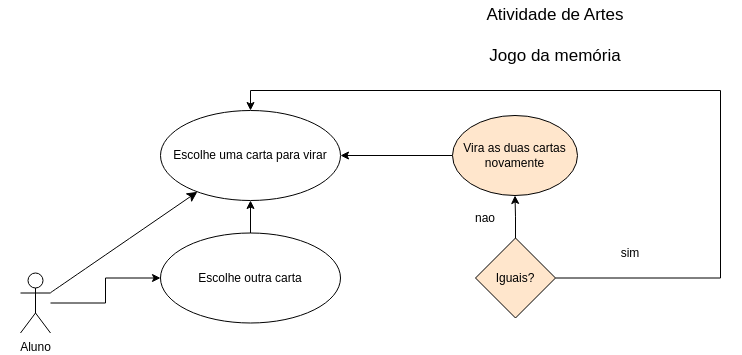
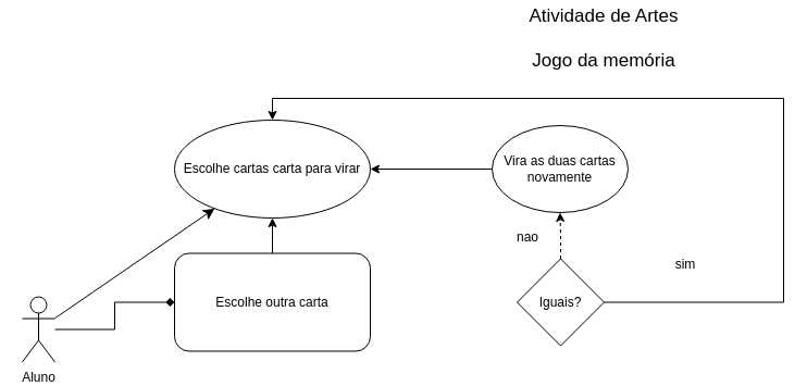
- <mxCell id="5" value="Escolhe uma carta para virar" style="ellipse;whiteSpace=wrap;html=1;" vertex="1" parent="1"><mxGeometry x="160" y="110" width="180" height="90" as="geometry" /></mxCell>
+ <mxCell id="5" value="Escolhe cartas carta para virar" style="ellipse;whiteSpace=wrap;html=1;" vertex="1" parent="1"><mxGeometry x="160" y="110" width="180" height="90" as="geometry" /></mxCell>
- <mxCell id="13" value="Vira as duas cartas novamente" style="ellipse;whiteSpace=wrap;html=1;fillColor=#ffe6cc;" vertex="1" parent="1"><mxGeometry x="452" y="115" width="125" height="80" as="geometry" /></mxCell>
+ <mxCell id="13" value="Vira as duas cartas novamente" style="ellipse;whiteSpace=wrap;html=1;" vertex="1" parent="1"><mxGeometry x="452" y="115" width="125" height="80" as="geometry" /></mxCell>
- <mxCell id="9" style="edgeStyle=orthogonalEdgeStyle;rounded=0;orthogonalLoop=1;jettySize=auto;html=1;entryX=0.5;entryY=1;entryDx=0;entryDy=0;" edge="1" parent="1" source="11" target="13"><mxGeometry relative="1" as="geometry" /></mxCell>
+ <mxCell id="9" style="edgeStyle=orthogonalEdgeStyle;rounded=0;orthogonalLoop=1;jettySize=auto;html=1;entryX=0.5;entryY=1;entryDx=0;entryDy=0;dashed=1;" edge="1" parent="1" source="11" target="13"><mxGeometry relative="1" as="geometry" /></mxCell>
- <mxCell id="15" value="sim" style="text;html=1;strokeColor=none;fillColor=none;align=center;verticalAlign=middle;whiteSpace=wrap;rounded=0;" vertex="1" parent="1"><mxGeometry x="600" y="237.5" width="60" height="30" as="geometry" /></mxCell>
+ <mxCell id="15" value="sim" style="text;html=1;strokeColor=none;fillColor=none;align=center;verticalAlign=middle;whiteSpace=wrap;rounded=0;" vertex="1" parent="1"><mxGeometry x="600" y="227.5" width="60" height="30" as="geometry" /></mxCell>
- <mxCell id="3" style="edgeStyle=orthogonalEdgeStyle;rounded=0;orthogonalLoop=1;jettySize=auto;html=1;" edge="1" parent="1" source="4" target="8"><mxGeometry relative="1" as="geometry" /></mxCell>
+ <mxCell id="3" style="edgeStyle=orthogonalEdgeStyle;rounded=0;orthogonalLoop=1;jettySize=auto;html=1;endArrow=diamond;" edge="1" parent="1" source="4" target="8"><mxGeometry relative="1" as="geometry" /></mxCell>
- <mxCell id="8" value="Escolhe outra carta" style="ellipse;whiteSpace=wrap;html=1;" vertex="1" parent="1"><mxGeometry x="160" y="232.5" width="180" height="90" as="geometry" /></mxCell>
+ <mxCell id="8" value="Escolhe outra carta" style="whiteSpace=wrap;html=1;rounded=1;" vertex="1" parent="1"><mxGeometry x="160" y="232.5" width="180" height="90" as="geometry" /></mxCell>
- <mxCell id="11" value="Iguais?" style="rhombus;whiteSpace=wrap;html=1;fillColor=#ffe6cc;" vertex="1" parent="1"><mxGeometry x="475" y="237.5" width="80" height="80" as="geometry" /></mxCell>
+ <mxCell id="11" value="Iguais?" style="rhombus;whiteSpace=wrap;html=1;" vertex="1" parent="1"><mxGeometry x="475" y="237.5" width="80" height="80" as="geometry" /></mxCell>
